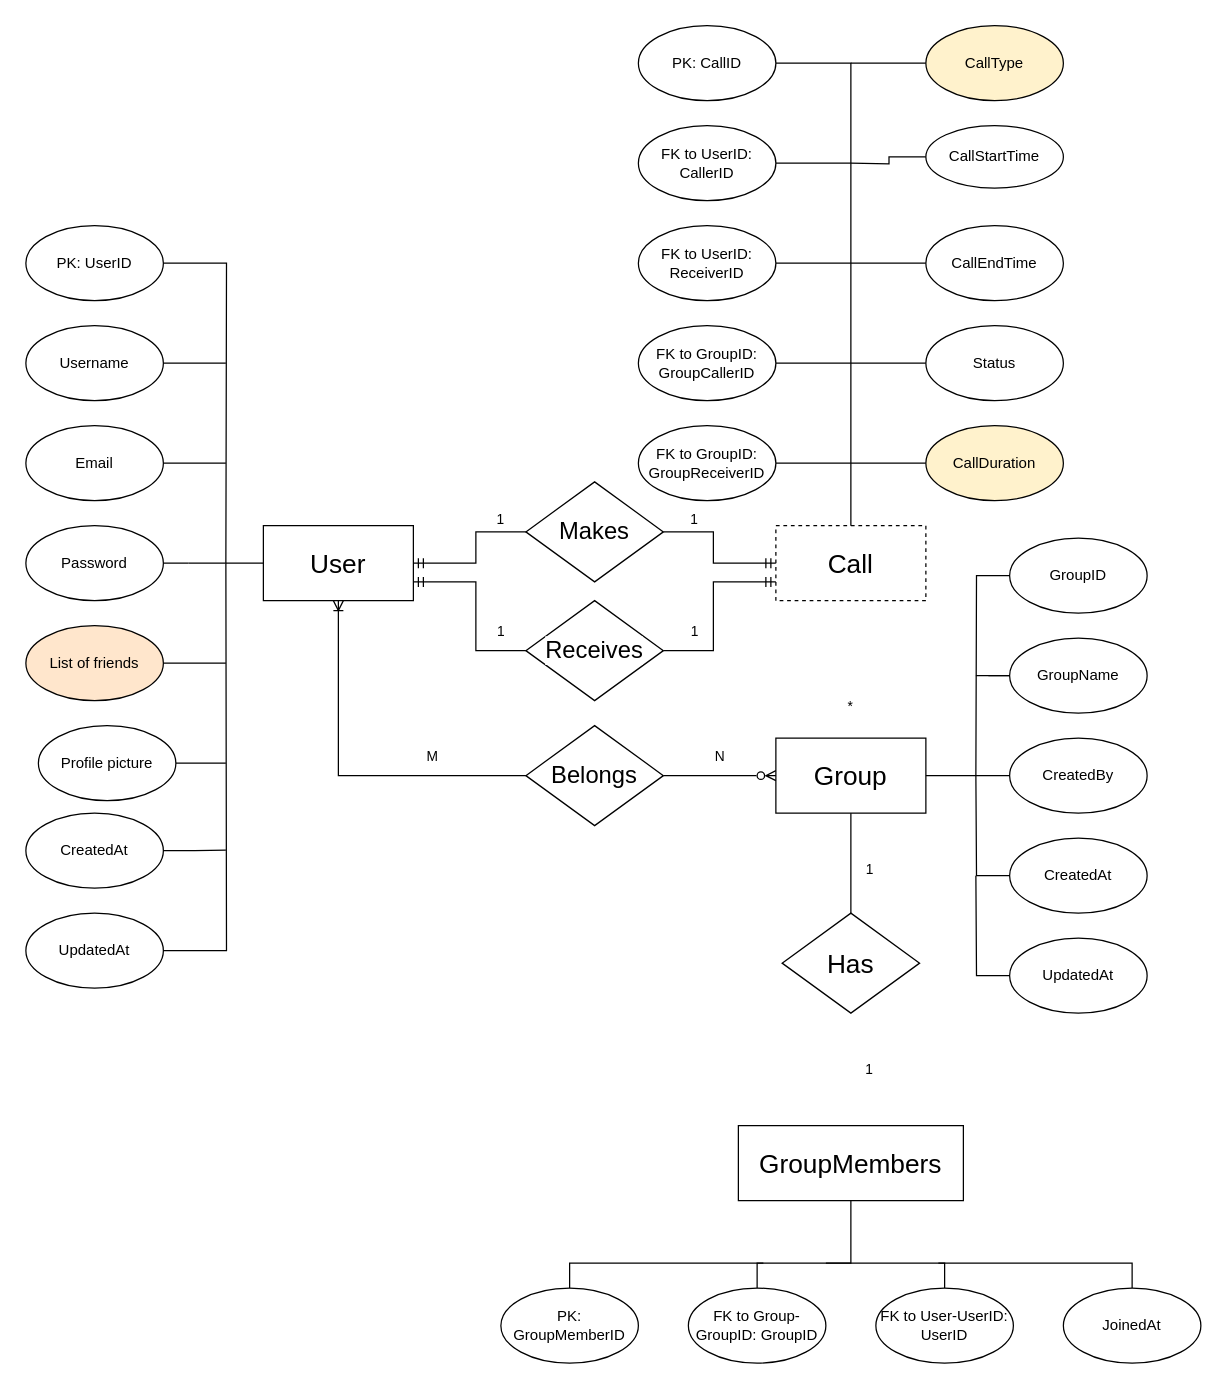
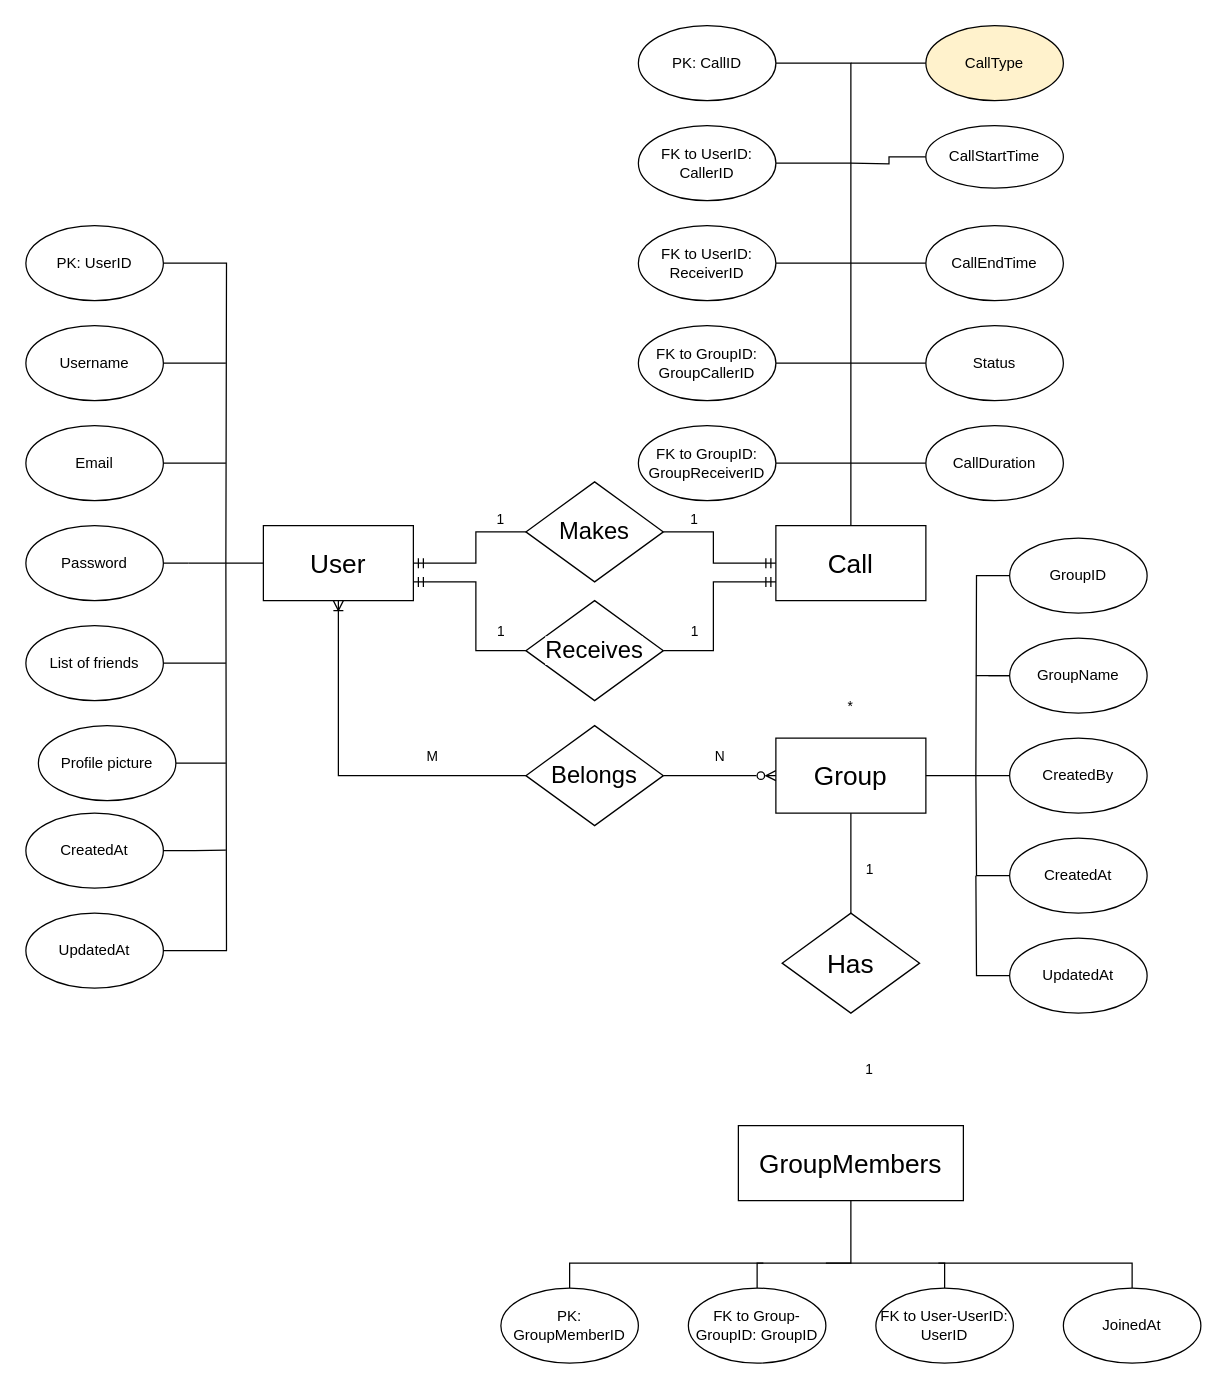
- <mxCell id="56" value="CallDuration" style="ellipse;whiteSpace=wrap;html=1;fillColor=#fff2cc;" vertex="1" parent="1"><mxGeometry x="740" y="340" width="110" height="60" as="geometry" /></mxCell>
+ <mxCell id="56" value="CallDuration" style="ellipse;whiteSpace=wrap;html=1;" vertex="1" parent="1"><mxGeometry x="740" y="340" width="110" height="60" as="geometry" /></mxCell>
- <mxCell id="24" value="&lt;font style=&quot;font-size: 21px;&quot;&gt;Call&lt;/font&gt;" style="rounded=0;whiteSpace=wrap;html=1;dashed=1;" vertex="1" parent="1"><mxGeometry x="620" y="420" width="120" height="60" as="geometry" /></mxCell>
+ <mxCell id="24" value="&lt;font style=&quot;font-size: 21px;&quot;&gt;Call&lt;/font&gt;" style="rounded=0;whiteSpace=wrap;html=1;" vertex="1" parent="1"><mxGeometry x="620" y="420" width="120" height="60" as="geometry" /></mxCell>
- <mxCell id="9" value="List of friends" style="ellipse;whiteSpace=wrap;html=1;fillColor=#ffe6cc;" vertex="1" parent="1"><mxGeometry x="20" y="500" width="110" height="60" as="geometry" /></mxCell>
+ <mxCell id="9" value="List of friends" style="ellipse;whiteSpace=wrap;html=1;" vertex="1" parent="1"><mxGeometry x="20" y="500" width="110" height="60" as="geometry" /></mxCell>
